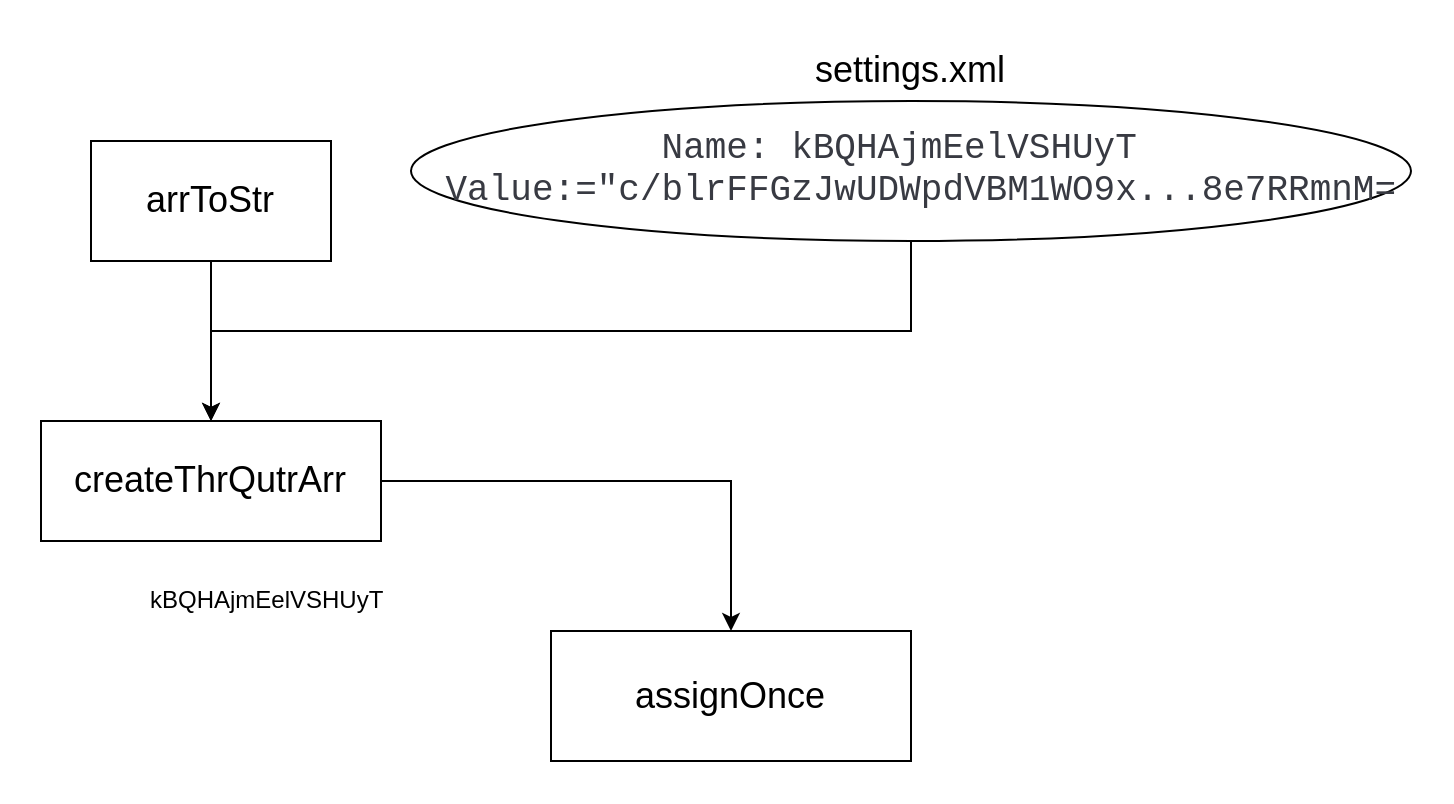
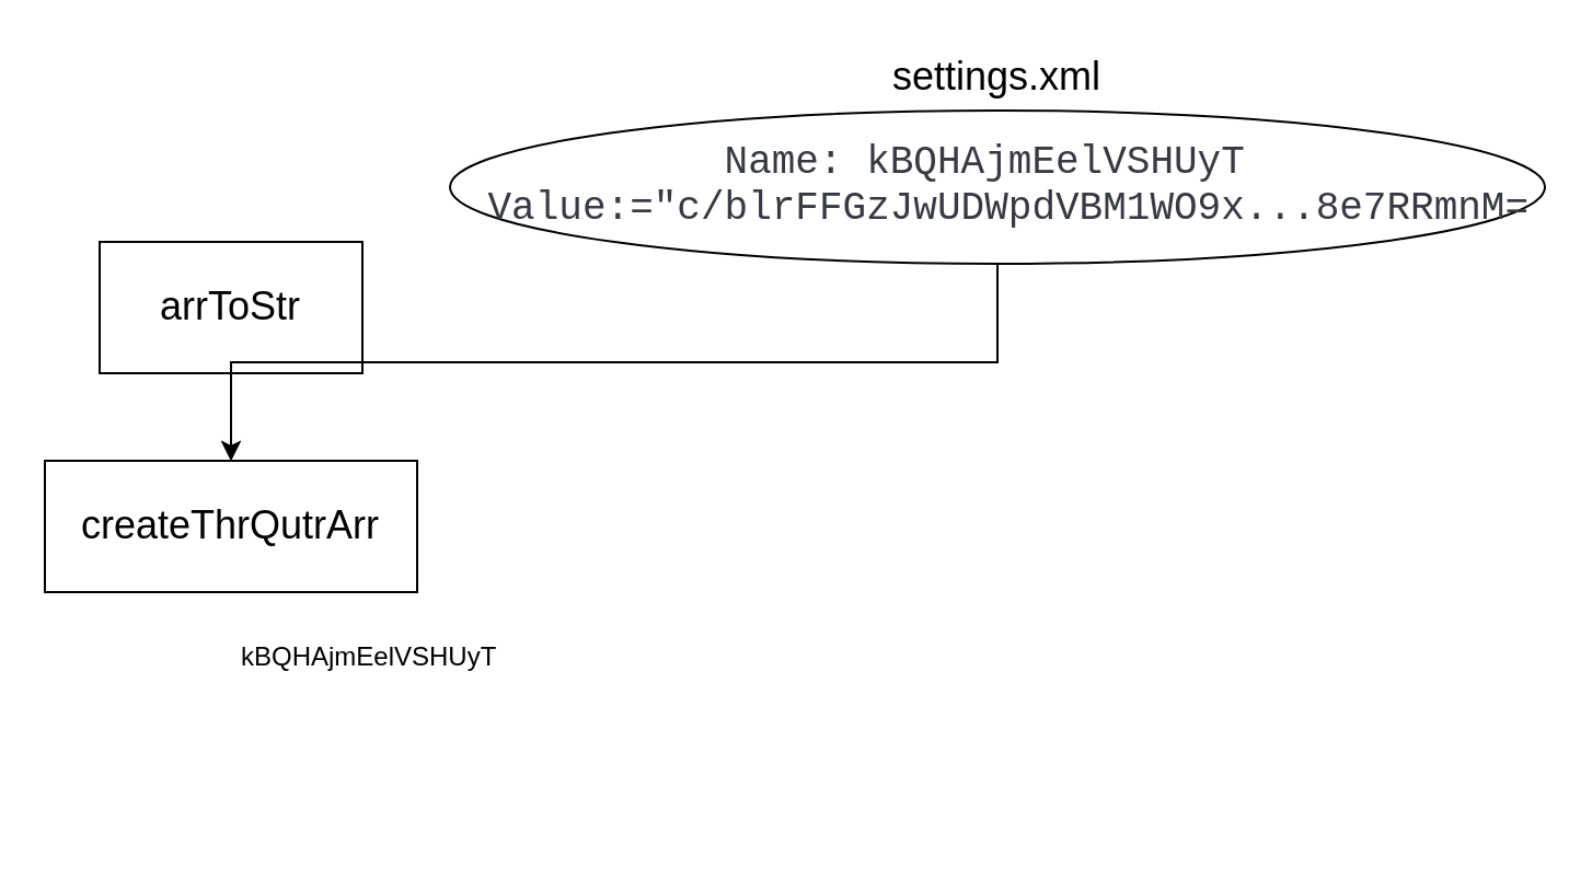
- <mxCell id="2" value="&lt;font style=&quot;font-size: 18px;&quot;&gt;arrToStr&lt;/font&gt;" style="rounded=0;whiteSpace=wrap;html=1;" vertex="1" parent="1"><mxGeometry x="45" y="70" width="120" height="60" as="geometry" /></mxCell>
+ <mxCell id="2" value="&lt;font style=&quot;font-size: 18px;&quot;&gt;arrToStr&lt;/font&gt;" style="rounded=0;whiteSpace=wrap;html=1;" vertex="1" parent="1"><mxGeometry x="45" y="110" width="120" height="60" as="geometry" /></mxCell>
- <mxCell id="9" value="" style="endArrow=classic;html=1;rounded=0;exitX=1;exitY=0.5;exitDx=0;exitDy=0;entryX=0.5;entryY=0;entryDx=0;entryDy=0;edgeStyle=orthogonalEdgeStyle;" edge="1" parent="1" source="6" target="10"><mxGeometry width="50" height="50" relative="1" as="geometry"><mxPoint x="245" y="350" as="sourcePoint" /><mxPoint x="355" y="310" as="targetPoint" /></mxGeometry></mxCell>
- <mxCell id="8" value="kBQHAjmEelVSHUyT&amp;nbsp;" style="text;html=1;strokeColor=none;fillColor=none;align=center;verticalAlign=middle;whiteSpace=wrap;rounded=0;" vertex="1" parent="1"><mxGeometry x="50" y="284.5" width="170" height="30" as="geometry" /></mxCell>
+ <mxCell id="8" value="kBQHAjmEelVSHUyT&amp;nbsp;" style="text;html=1;strokeColor=none;fillColor=none;align=center;verticalAlign=middle;whiteSpace=wrap;rounded=0;" vertex="1" parent="1"><mxGeometry x="85" y="284.5" width="170" height="30" as="geometry" /></mxCell>
- <mxCell id="10" value="&lt;font style=&quot;font-size: 18px;&quot;&gt;assignOnce&lt;/font&gt;" style="rounded=0;whiteSpace=wrap;html=1;" vertex="1" parent="1"><mxGeometry x="275" y="315" width="180" height="65" as="geometry" /></mxCell>
